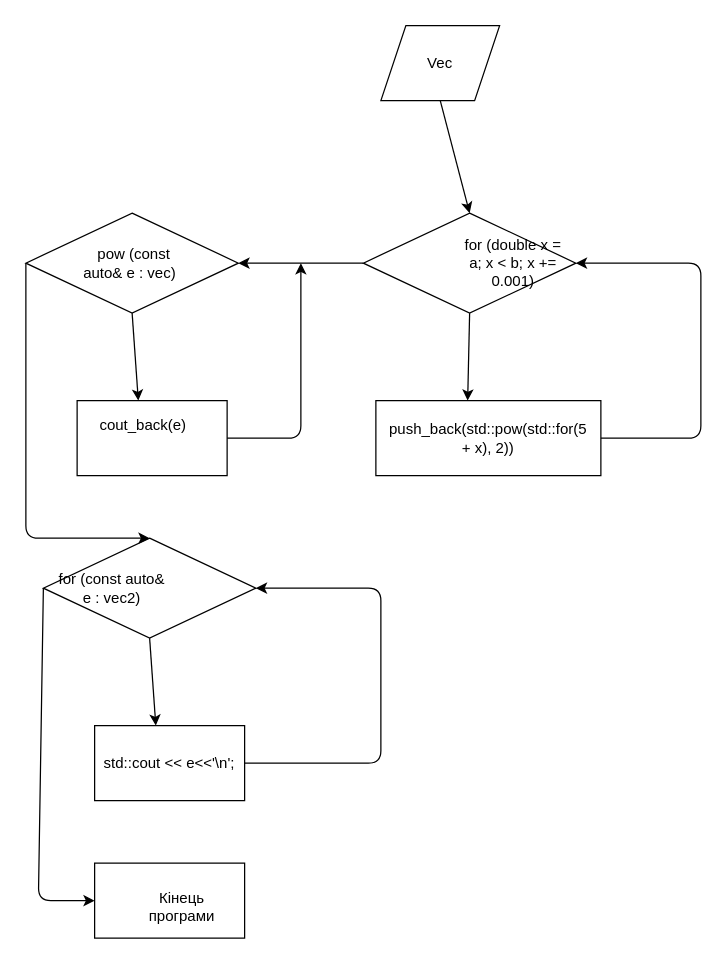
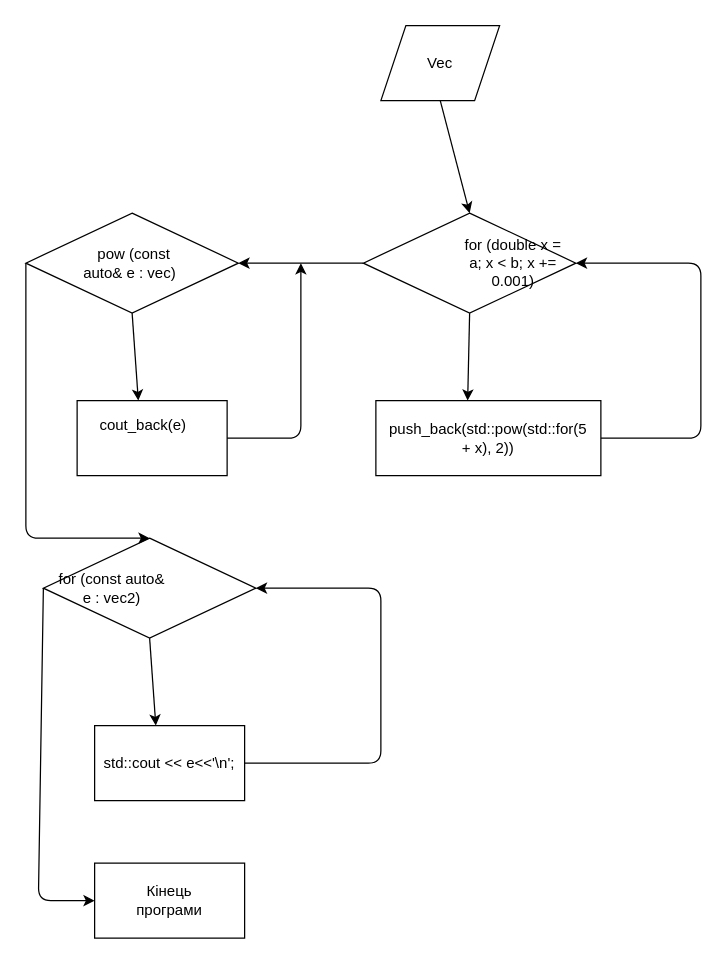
- <mxCell id="29" value="Кінець програми" style="text;html=1;strokeColor=none;fillColor=none;align=center;verticalAlign=middle;whiteSpace=wrap;rounded=0;" vertex="1" parent="1"><mxGeometry x="125" y="715" width="40" height="20" as="geometry" /></mxCell>
+ <mxCell id="29" value="Кінець програми" style="text;html=1;strokeColor=none;fillColor=none;align=center;verticalAlign=middle;whiteSpace=wrap;rounded=0;" vertex="1" parent="1"><mxGeometry x="115" y="710" width="40" height="20" as="geometry" /></mxCell>
